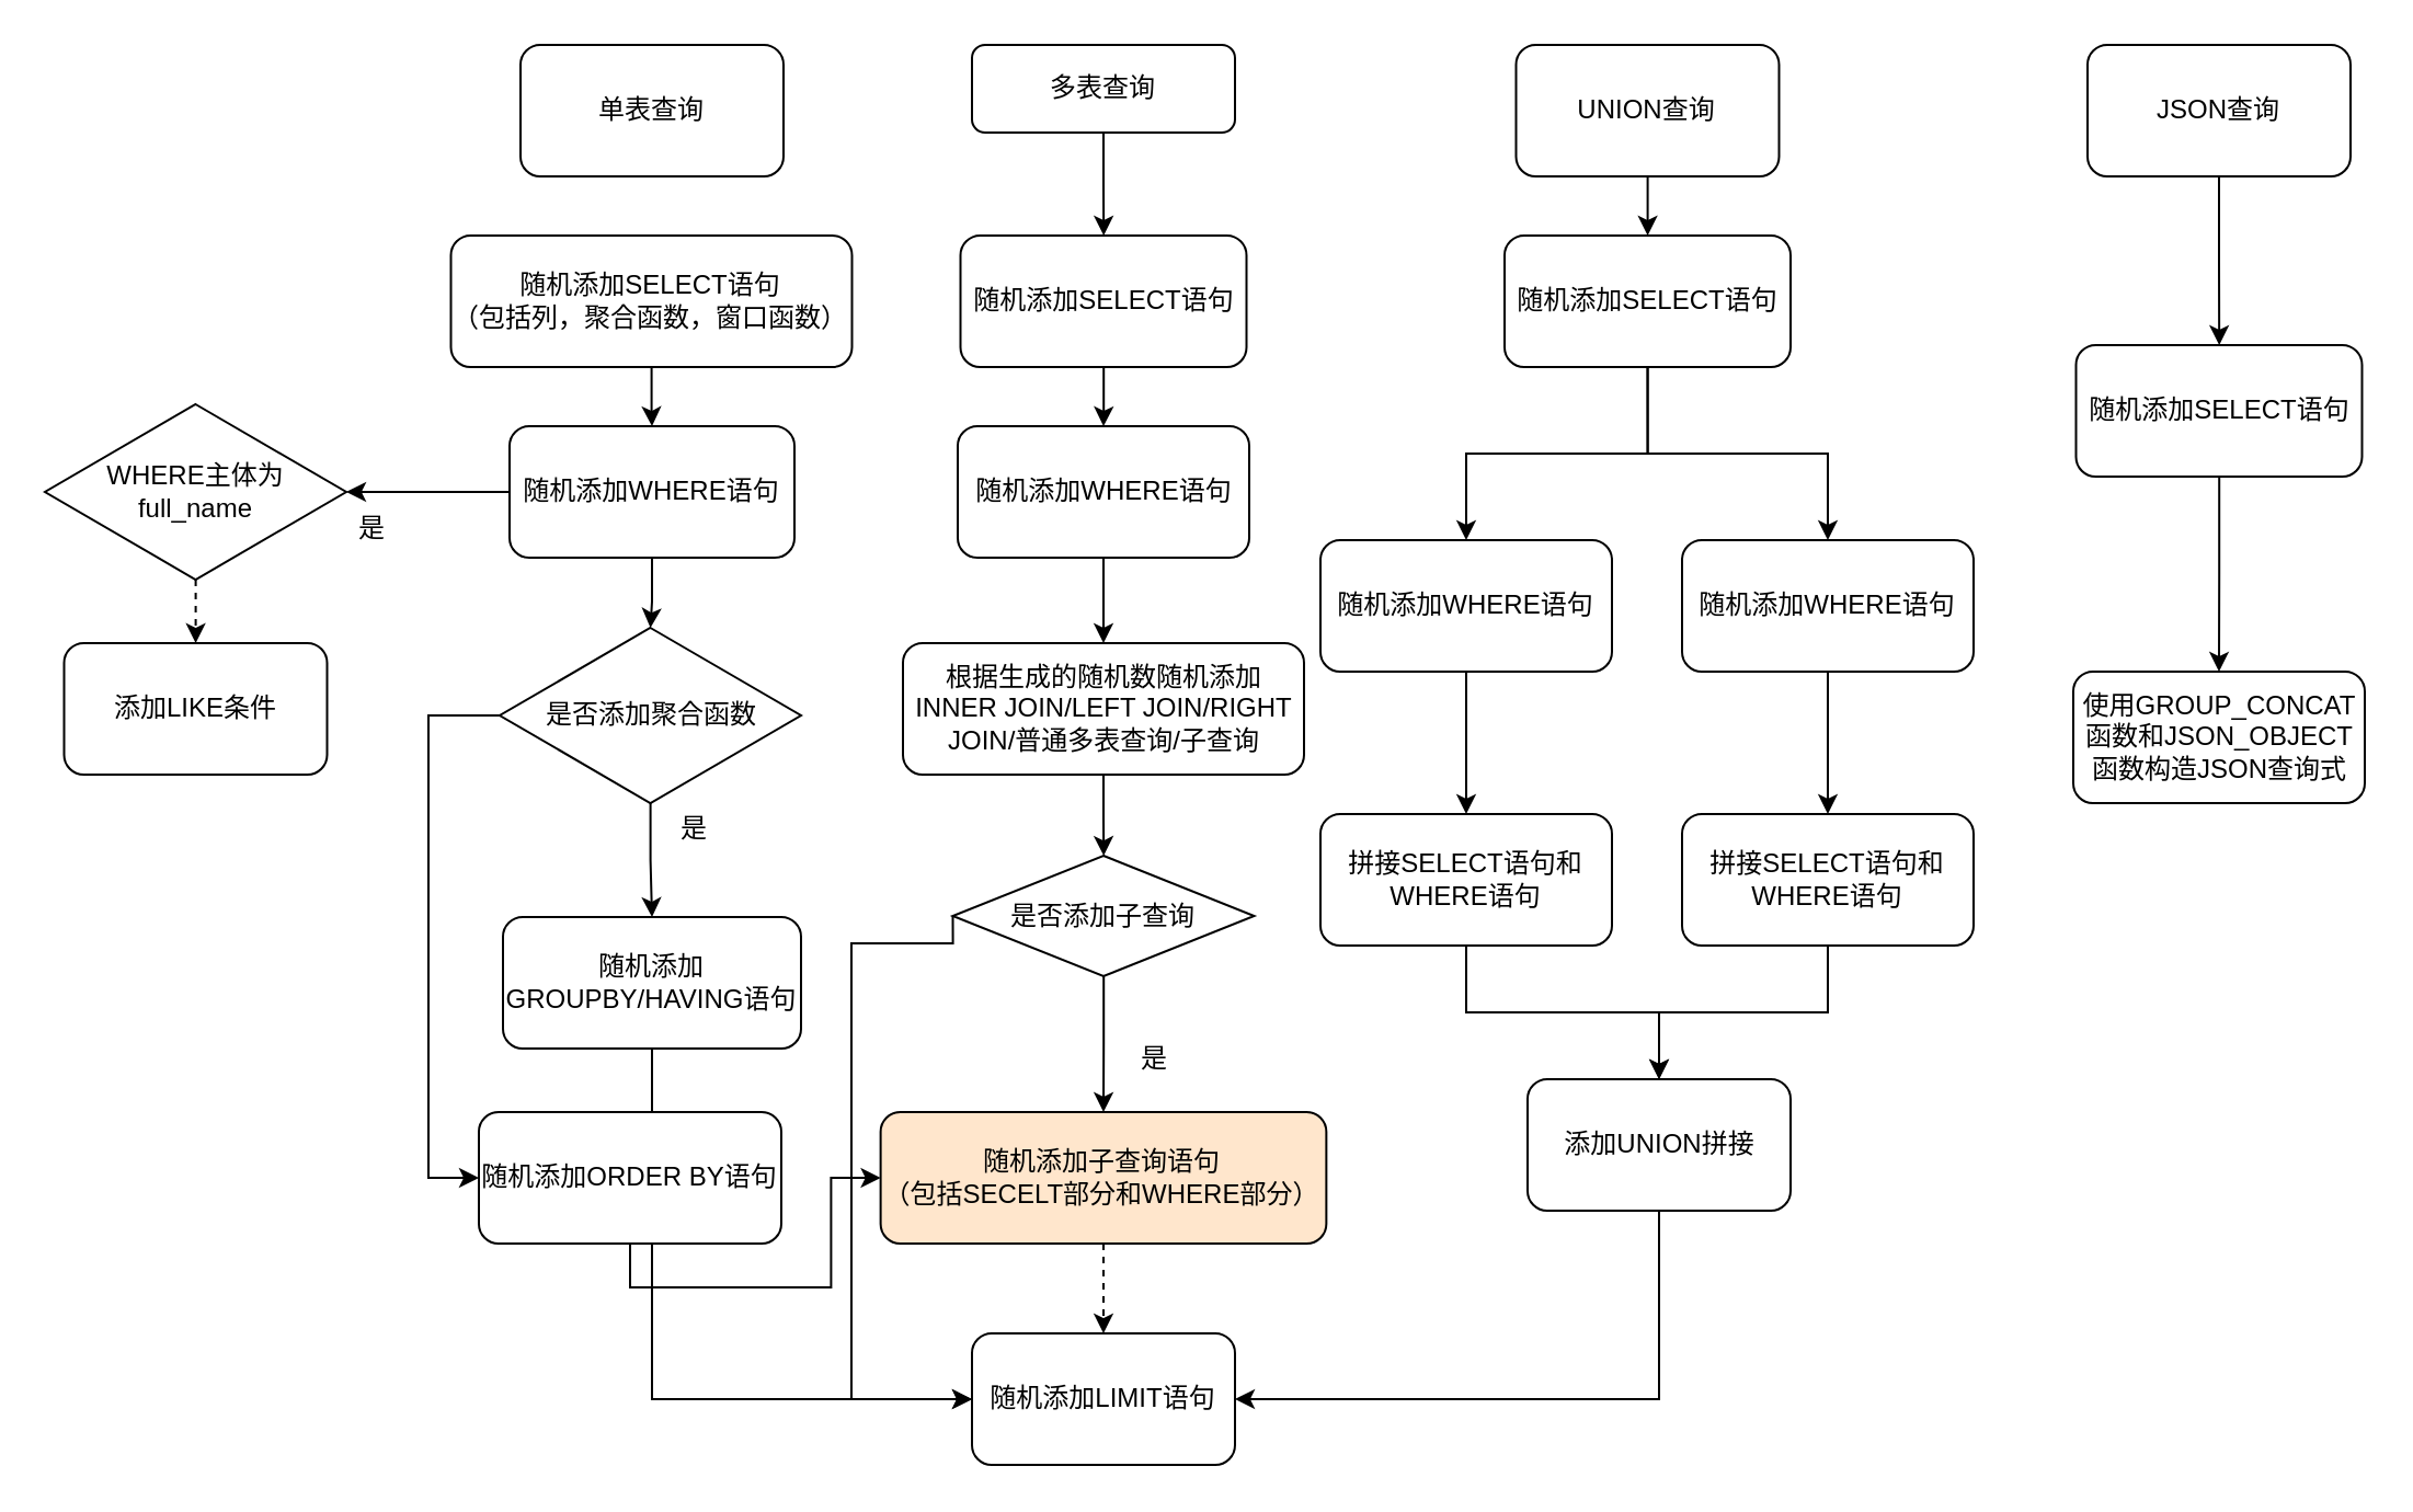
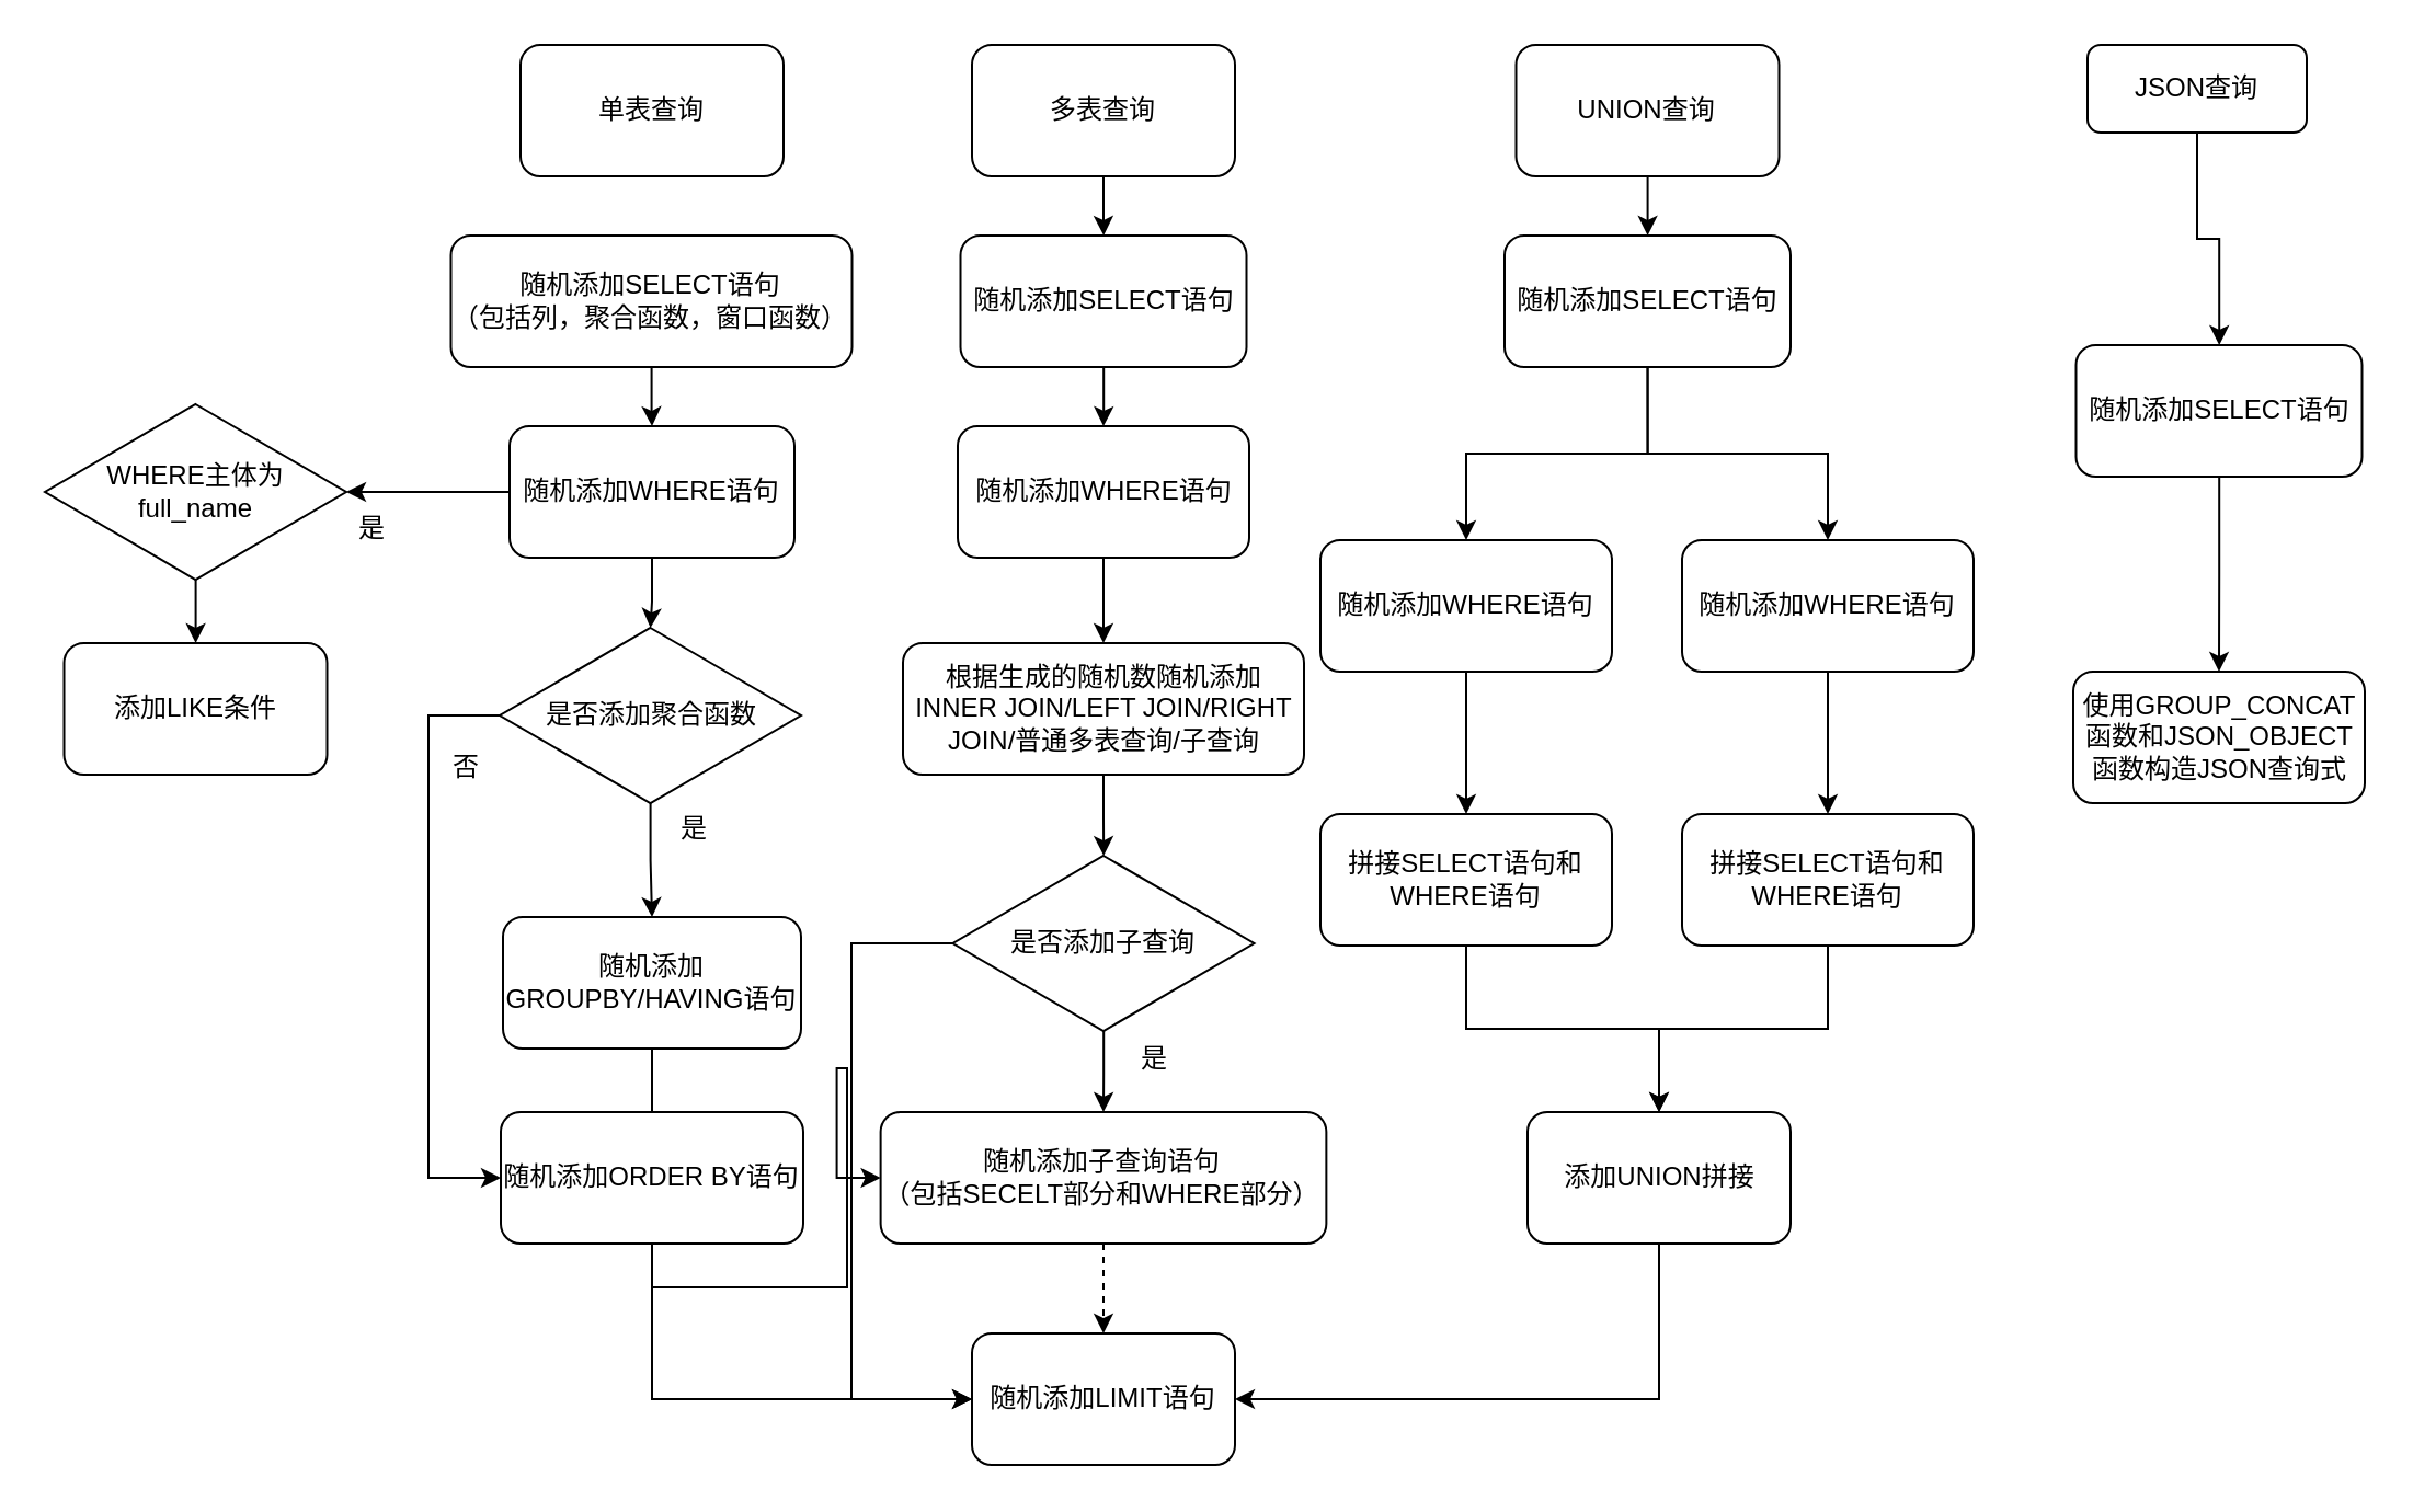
- <mxCell id="4" value="多表查询" style="rounded=1;whiteSpace=wrap;html=1;" vertex="1" parent="1"><mxGeometry x="443" y="20" width="120" height="40" as="geometry" /></mxCell>
+ <mxCell id="4" value="多表查询" style="rounded=1;whiteSpace=wrap;html=1;" vertex="1" parent="1"><mxGeometry x="443" y="20" width="120" height="60" as="geometry" /></mxCell>
- <mxCell id="8" value="JSON查询" style="rounded=1;whiteSpace=wrap;html=1;" vertex="1" parent="1"><mxGeometry x="952" y="20" width="120" height="60" as="geometry" /></mxCell>
+ <mxCell id="8" value="JSON查询" style="rounded=1;whiteSpace=wrap;html=1;" vertex="1" parent="1"><mxGeometry x="952" y="20" width="100" height="40" as="geometry" /></mxCell>
- <mxCell id="52" value="" style="edgeStyle=orthogonalEdgeStyle;rounded=0;orthogonalLoop=1;jettySize=auto;html=1;dashed=1;" edge="1" parent="1" source="53" target="55"><mxGeometry relative="1" as="geometry" /></mxCell>
+ <mxCell id="52" value="" style="edgeStyle=orthogonalEdgeStyle;rounded=0;orthogonalLoop=1;jettySize=auto;html=1;" edge="1" parent="1" source="53" target="55"><mxGeometry relative="1" as="geometry" /></mxCell>
+ <mxCell id="34" value="否" style="text;html=1;align=center;verticalAlign=middle;resizable=0;points=[];autosize=1;strokeColor=none;" vertex="1" parent="1"><mxGeometry x="201" y="341" width="22" height="18" as="geometry" /></mxCell>
- <mxCell id="30" value="是否添加子查询" style="rhombus;whiteSpace=wrap;html=1;" vertex="1" parent="1"><mxGeometry x="434.25" y="390" width="137.5" height="55" as="geometry" /></mxCell>
+ <mxCell id="30" value="是否添加子查询" style="rhombus;whiteSpace=wrap;html=1;" vertex="1" parent="1"><mxGeometry x="434.25" y="390" width="137.5" height="80" as="geometry" /></mxCell>
- <mxCell id="44" value="添加UNION拼接" style="rounded=1;whiteSpace=wrap;html=1;" vertex="1" parent="1"><mxGeometry x="696.5" y="492" width="120" height="60" as="geometry" /></mxCell>
+ <mxCell id="44" value="添加UNION拼接" style="rounded=1;whiteSpace=wrap;html=1;" vertex="1" parent="1"><mxGeometry x="696.5" y="507" width="120" height="60" as="geometry" /></mxCell>
- <mxCell id="17" value="随机添加ORDER BY语句" style="rounded=1;whiteSpace=wrap;html=1;" vertex="1" parent="1"><mxGeometry x="218" y="507" width="138" height="60" as="geometry" /></mxCell>
+ <mxCell id="17" value="随机添加ORDER BY语句" style="rounded=1;whiteSpace=wrap;html=1;" vertex="1" parent="1"><mxGeometry x="228" y="507" width="138" height="60" as="geometry" /></mxCell>
- <mxCell id="32" value="随机添加子查询语句&lt;br&gt;（包括SECELT部分和WHERE部分）" style="rounded=1;whiteSpace=wrap;html=1;fillColor=#ffe6cc;" vertex="1" parent="1"><mxGeometry x="401.31" y="507" width="203.37" height="60" as="geometry" /></mxCell>
+ <mxCell id="32" value="随机添加子查询语句&lt;br&gt;（包括SECELT部分和WHERE部分）" style="rounded=1;whiteSpace=wrap;html=1;" vertex="1" parent="1"><mxGeometry x="401.31" y="507" width="203.37" height="60" as="geometry" /></mxCell>
